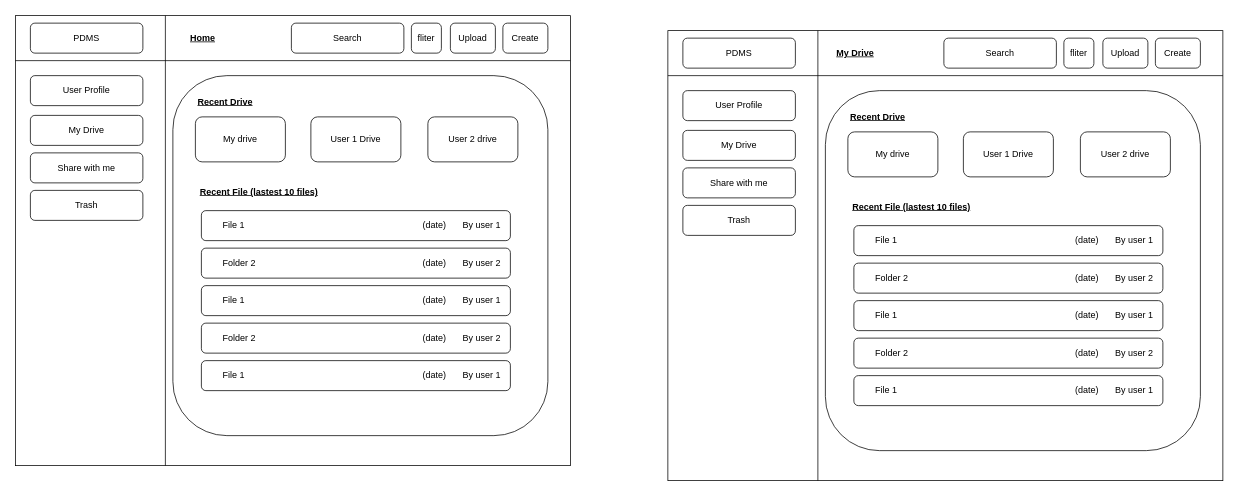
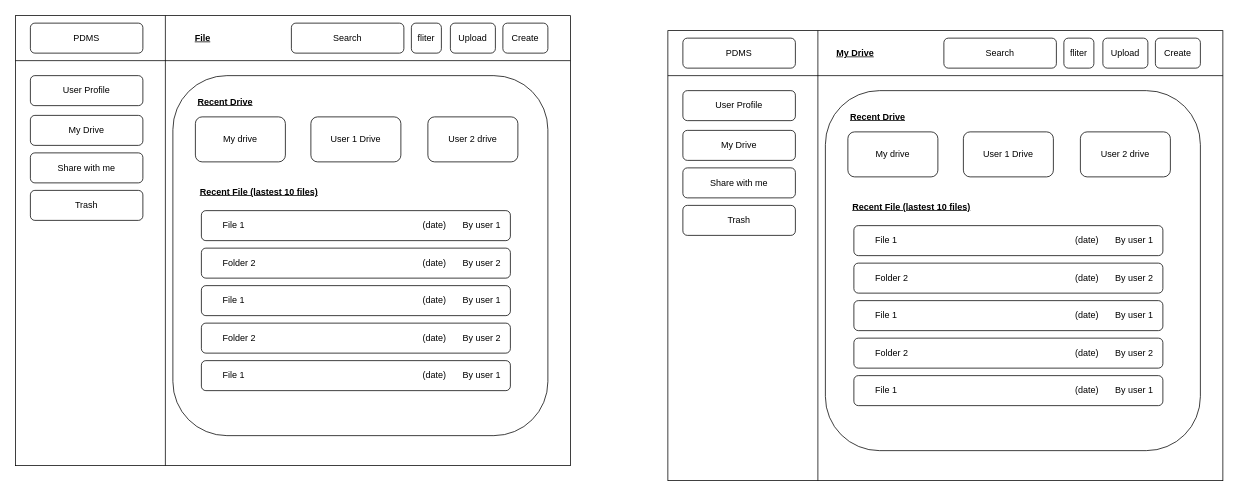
- <mxCell id="16" value="&lt;b&gt;&lt;u&gt;Home&lt;/u&gt;&lt;/b&gt;" style="text;html=1;align=center;verticalAlign=middle;whiteSpace=wrap;rounded=0;" vertex="1" parent="2"><mxGeometry x="220" y="15" width="60" height="30" as="geometry" /></mxCell>
+ <mxCell id="16" value="&lt;b&gt;&lt;u&gt;File&lt;/u&gt;&lt;/b&gt;" style="text;html=1;align=center;verticalAlign=middle;whiteSpace=wrap;rounded=0;" vertex="1" parent="2"><mxGeometry x="220" y="15" width="60" height="30" as="geometry" /></mxCell>
